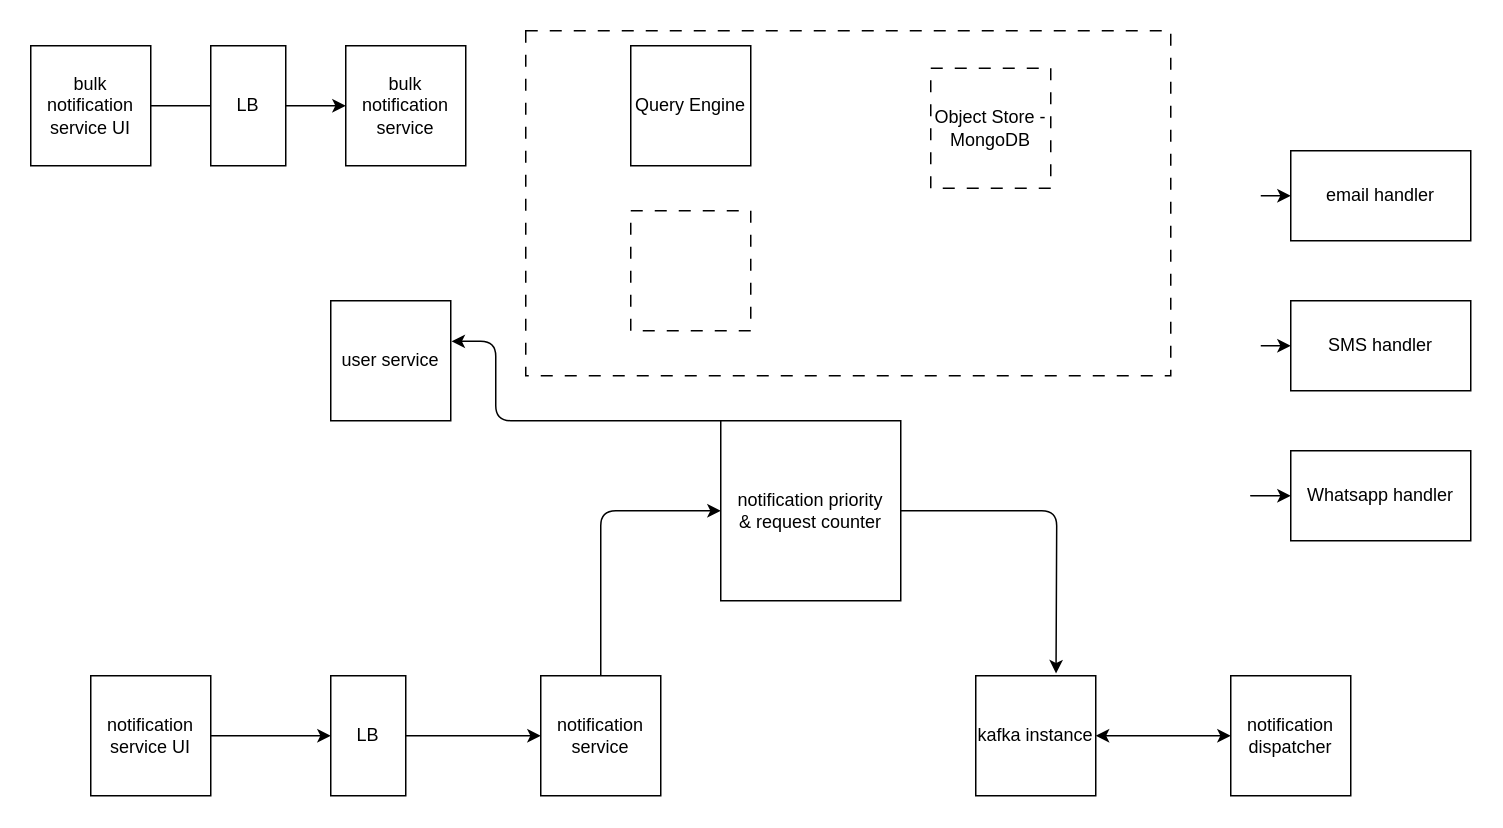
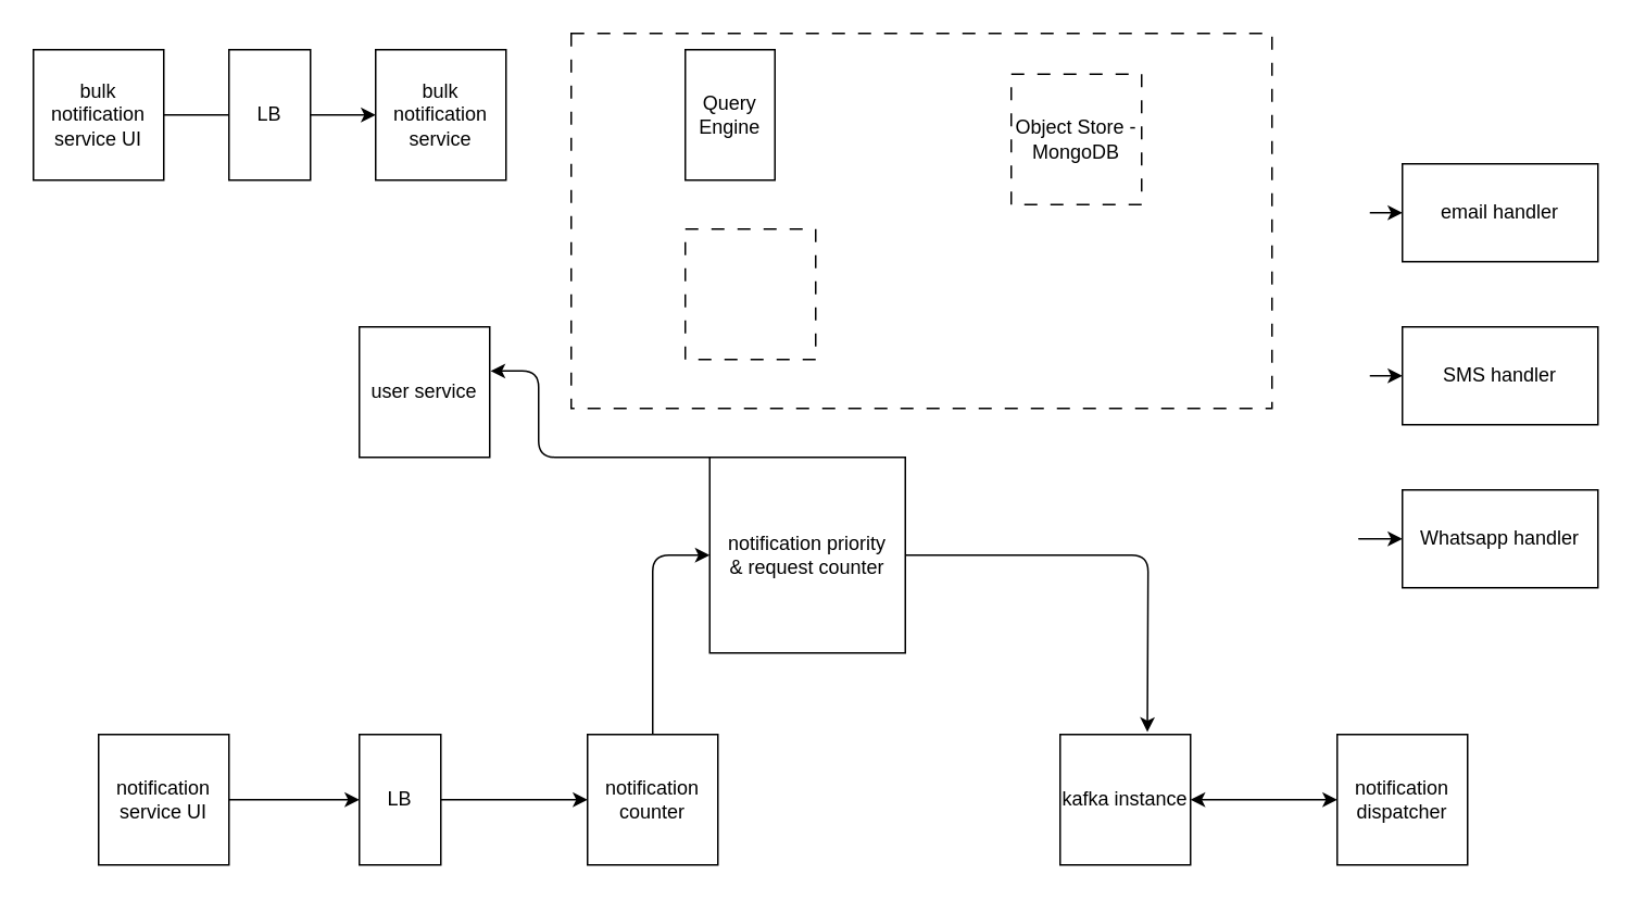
- <mxCell id="27" value="Query Engine" style="whiteSpace=wrap;html=1;aspect=fixed;" vertex="1" parent="1"><mxGeometry x="420" y="30" width="80" height="80" as="geometry" /></mxCell>
+ <mxCell id="27" value="Query Engine" style="whiteSpace=wrap;html=1;aspect=fixed;" vertex="1" parent="1"><mxGeometry x="420" y="30" width="55" height="80" as="geometry" /></mxCell>
- <mxCell id="13" value="notification priority&lt;br&gt;&amp;amp; request counter" style="whiteSpace=wrap;html=1;aspect=fixed;" vertex="1" parent="1"><mxGeometry x="480" y="280" width="120" height="120" as="geometry" /></mxCell>
+ <mxCell id="13" value="notification priority&lt;br&gt;&amp;amp; request counter" style="whiteSpace=wrap;html=1;aspect=fixed;" vertex="1" parent="1"><mxGeometry x="435" y="280" width="120" height="120" as="geometry" /></mxCell>
- <mxCell id="4" value="notification service" style="whiteSpace=wrap;html=1;aspect=fixed;" vertex="1" parent="1"><mxGeometry x="360" y="450" width="80" height="80" as="geometry" /></mxCell>
+ <mxCell id="4" value="notification counter" style="whiteSpace=wrap;html=1;aspect=fixed;" vertex="1" parent="1"><mxGeometry x="360" y="450" width="80" height="80" as="geometry" /></mxCell>
